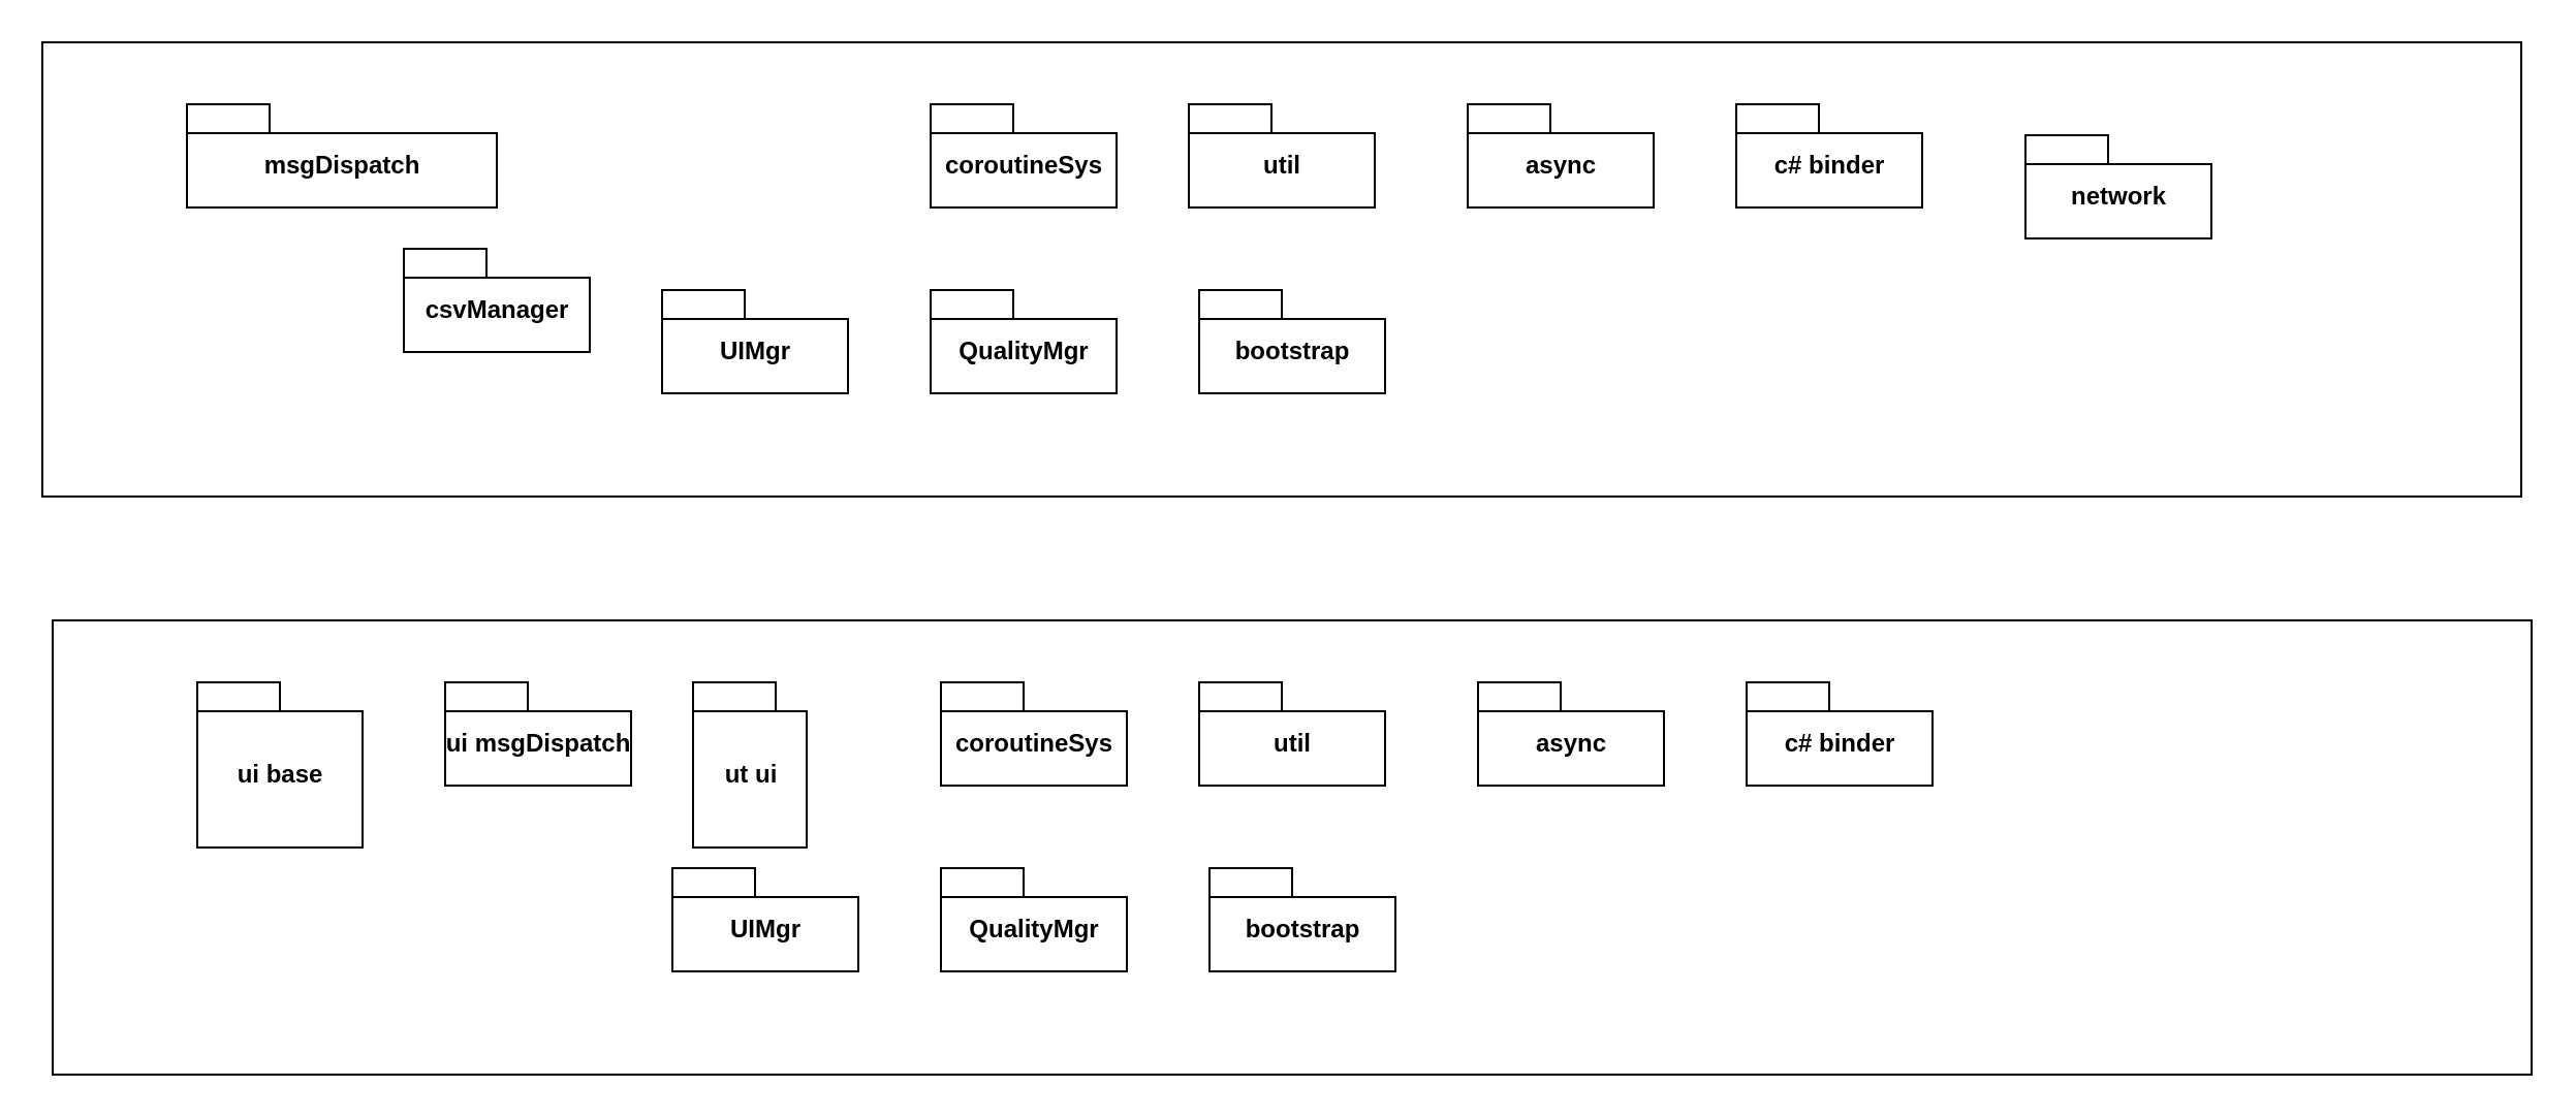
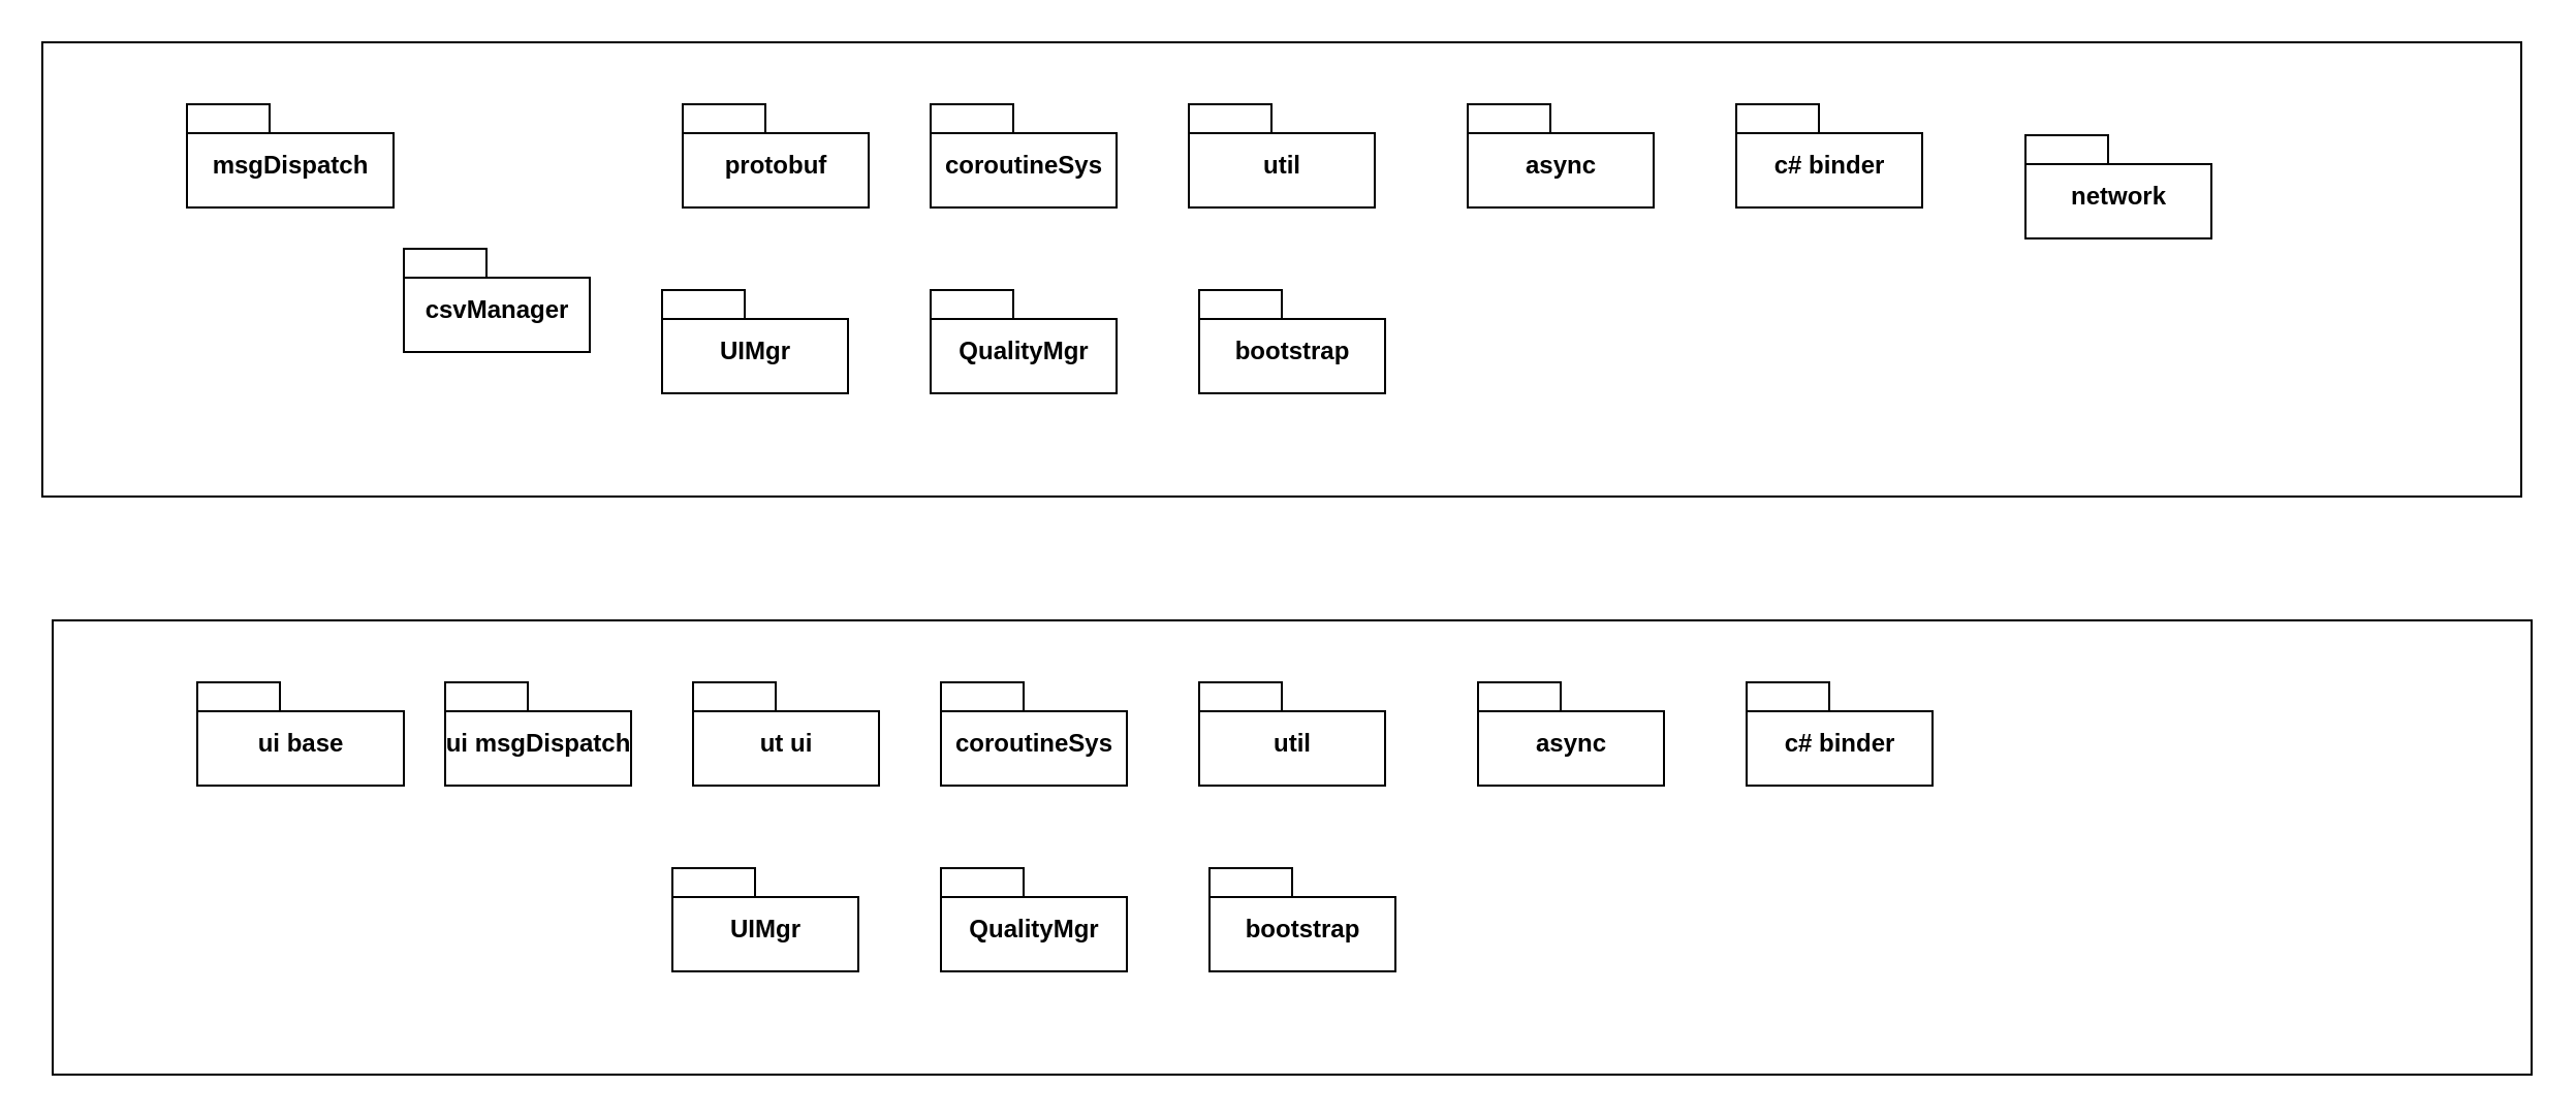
- <mxCell id="3" value="msgDispatch" style="shape=folder;fontStyle=1;spacingTop=10;tabWidth=40;tabHeight=14;tabPosition=left;html=1;" vertex="1" parent="1"><mxGeometry x="90" y="50" width="150" height="50" as="geometry" /></mxCell>
+ <mxCell id="3" value="msgDispatch" style="shape=folder;fontStyle=1;spacingTop=10;tabWidth=40;tabHeight=14;tabPosition=left;html=1;" vertex="1" parent="1"><mxGeometry x="90" y="50" width="100" height="50" as="geometry" /></mxCell>
+ <mxCell id="5" value="protobuf" style="shape=folder;fontStyle=1;spacingTop=10;tabWidth=40;tabHeight=14;tabPosition=left;html=1;" vertex="1" parent="1"><mxGeometry x="330" y="50" width="90" height="50" as="geometry" /></mxCell>
- <mxCell id="14" value="ui base" style="shape=folder;fontStyle=1;spacingTop=10;tabWidth=40;tabHeight=14;tabPosition=left;html=1;" vertex="1" parent="1"><mxGeometry x="95" y="330" width="80" height="80" as="geometry" /></mxCell>
+ <mxCell id="14" value="ui base" style="shape=folder;fontStyle=1;spacingTop=10;tabWidth=40;tabHeight=14;tabPosition=left;html=1;" vertex="1" parent="1"><mxGeometry x="95" y="330" width="100" height="50" as="geometry" /></mxCell>
- <mxCell id="16" value="ut ui" style="shape=folder;fontStyle=1;spacingTop=10;tabWidth=40;tabHeight=14;tabPosition=left;html=1;" vertex="1" parent="1"><mxGeometry x="335" y="330" width="55" height="80" as="geometry" /></mxCell>
+ <mxCell id="16" value="ut ui" style="shape=folder;fontStyle=1;spacingTop=10;tabWidth=40;tabHeight=14;tabPosition=left;html=1;" vertex="1" parent="1"><mxGeometry x="335" y="330" width="90" height="50" as="geometry" /></mxCell>
